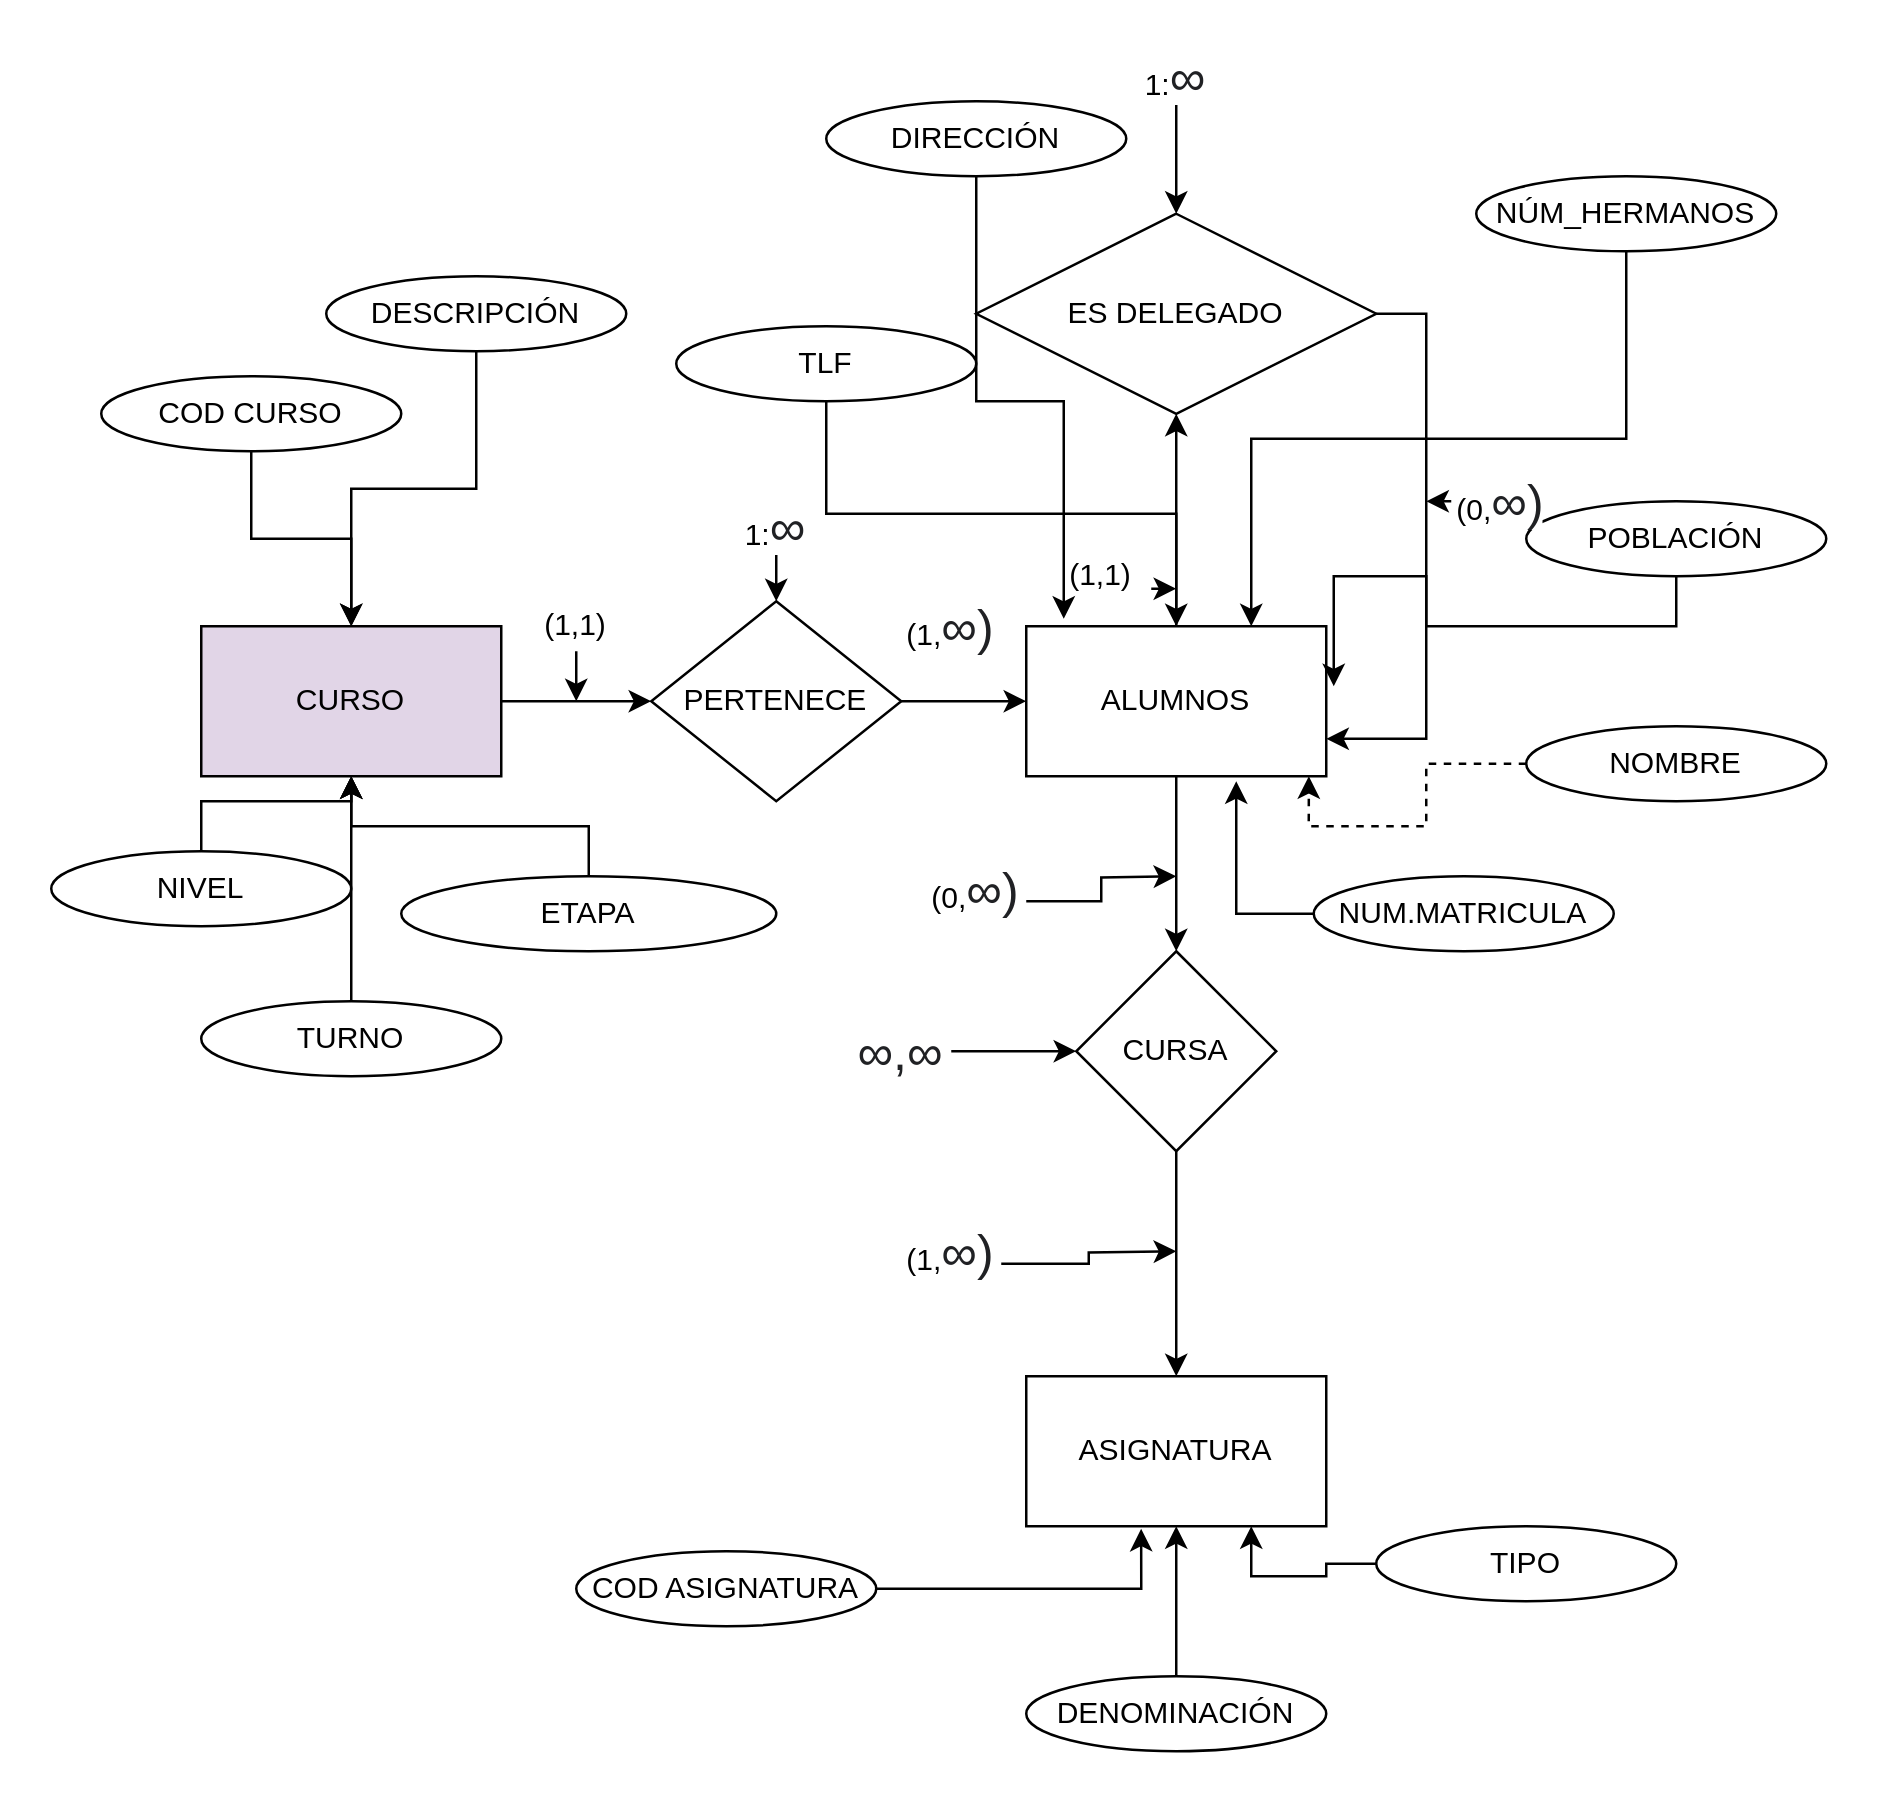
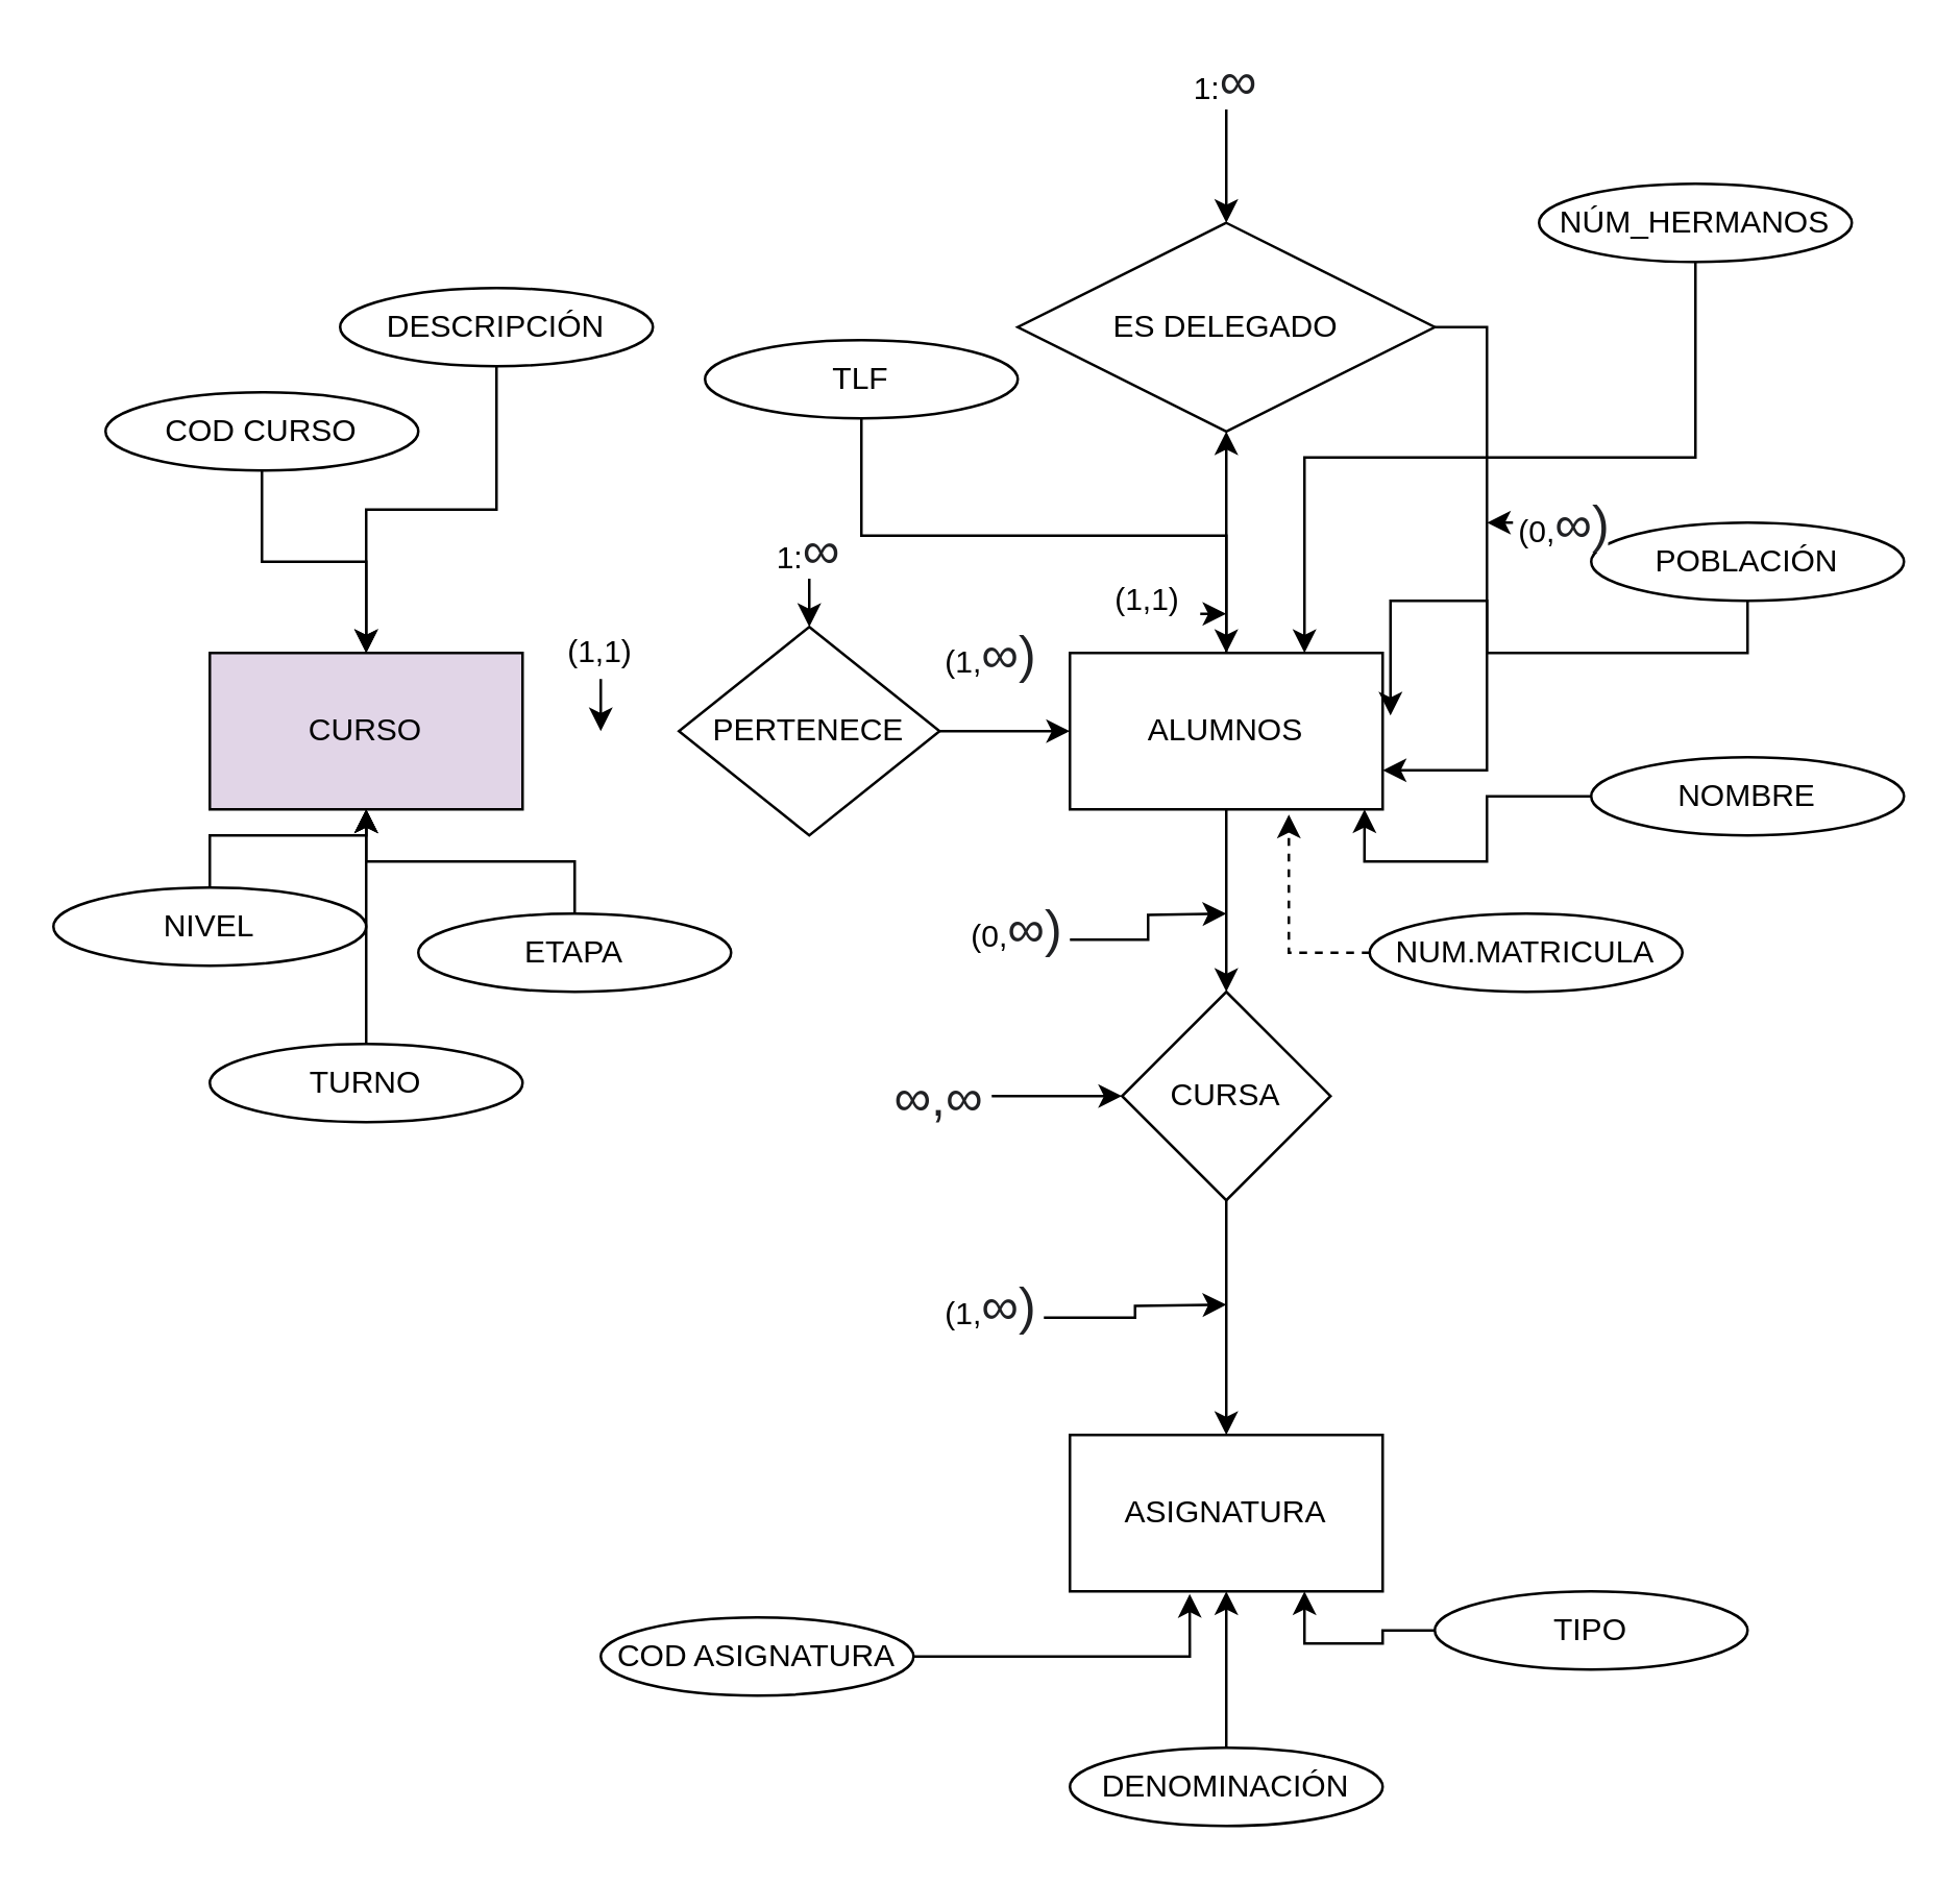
- <mxCell id="38" value="DIRECCIÓN" style="ellipse;whiteSpace=wrap;html=1;" parent="1" vertex="1"><mxGeometry x="330" y="40" width="120" height="30" as="geometry" /></mxCell>
- <mxCell id="37" style="edgeStyle=orthogonalEdgeStyle;rounded=0;orthogonalLoop=1;jettySize=auto;html=1;exitX=0.5;exitY=1;exitDx=0;exitDy=0;entryX=0.125;entryY=-0.05;entryDx=0;entryDy=0;entryPerimeter=0;" parent="1" source="38" target="4" edge="1"><mxGeometry relative="1" as="geometry" /></mxCell>
- <mxCell id="10" value="" style="edgeStyle=orthogonalEdgeStyle;rounded=0;orthogonalLoop=1;jettySize=auto;html=1;" parent="1" source="11" target="9" edge="1"><mxGeometry relative="1" as="geometry" /></mxCell>
- <mxCell id="33" style="edgeStyle=orthogonalEdgeStyle;rounded=0;orthogonalLoop=1;jettySize=auto;html=1;exitX=0;exitY=0.5;exitDx=0;exitDy=0;entryX=0.942;entryY=1;entryDx=0;entryDy=0;entryPerimeter=0;dashed=1;" parent="1" source="34" target="4" edge="1"><mxGeometry relative="1" as="geometry" /></mxCell>
+ <mxCell id="33" style="edgeStyle=orthogonalEdgeStyle;rounded=0;orthogonalLoop=1;jettySize=auto;html=1;exitX=0;exitY=0.5;exitDx=0;exitDy=0;entryX=0.942;entryY=1;entryDx=0;entryDy=0;entryPerimeter=0;" parent="1" source="34" target="4" edge="1"><mxGeometry relative="1" as="geometry" /></mxCell>
- <mxCell id="39" style="edgeStyle=orthogonalEdgeStyle;rounded=0;orthogonalLoop=1;jettySize=auto;html=1;exitX=0;exitY=0.5;exitDx=0;exitDy=0;entryX=0.7;entryY=1.033;entryDx=0;entryDy=0;entryPerimeter=0;" parent="1" source="40" target="4" edge="1"><mxGeometry relative="1" as="geometry" /></mxCell>
+ <mxCell id="39" style="edgeStyle=orthogonalEdgeStyle;rounded=0;orthogonalLoop=1;jettySize=auto;html=1;exitX=0;exitY=0.5;exitDx=0;exitDy=0;entryX=0.7;entryY=1.033;entryDx=0;entryDy=0;entryPerimeter=0;dashed=1;" parent="1" source="40" target="4" edge="1"><mxGeometry relative="1" as="geometry" /></mxCell>
- <mxCell id="21" value="ETAPA" style="ellipse;whiteSpace=wrap;html=1;" parent="1" vertex="1"><mxGeometry x="160" y="350" width="150" height="30" as="geometry" /></mxCell>
+ <mxCell id="21" value="ETAPA" style="ellipse;whiteSpace=wrap;html=1;" parent="1" vertex="1"><mxGeometry x="160" y="350" width="120" height="30" as="geometry" /></mxCell>
